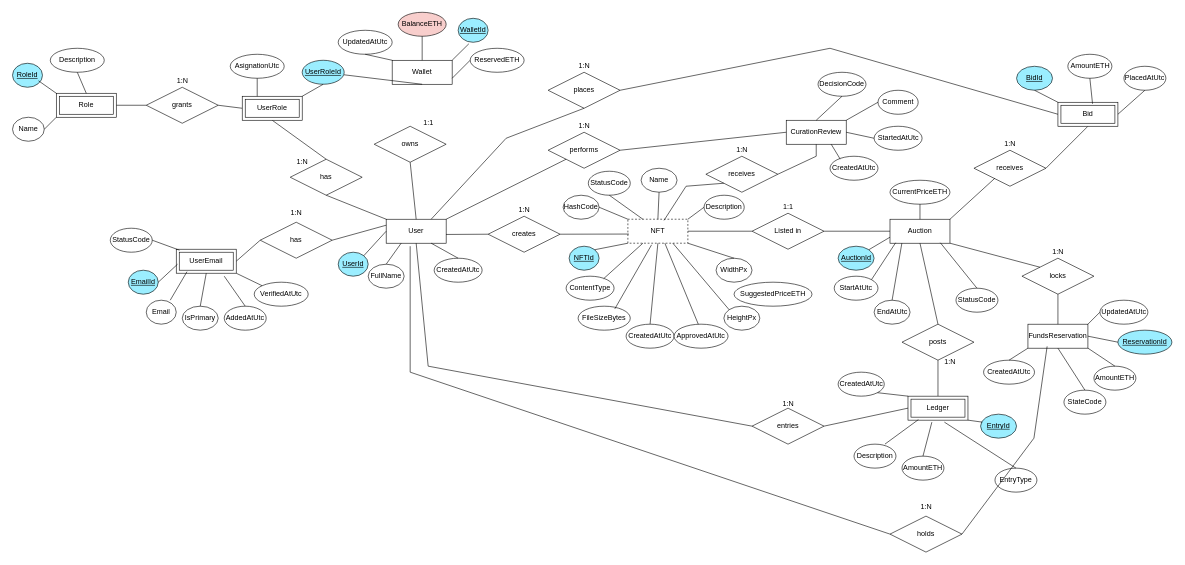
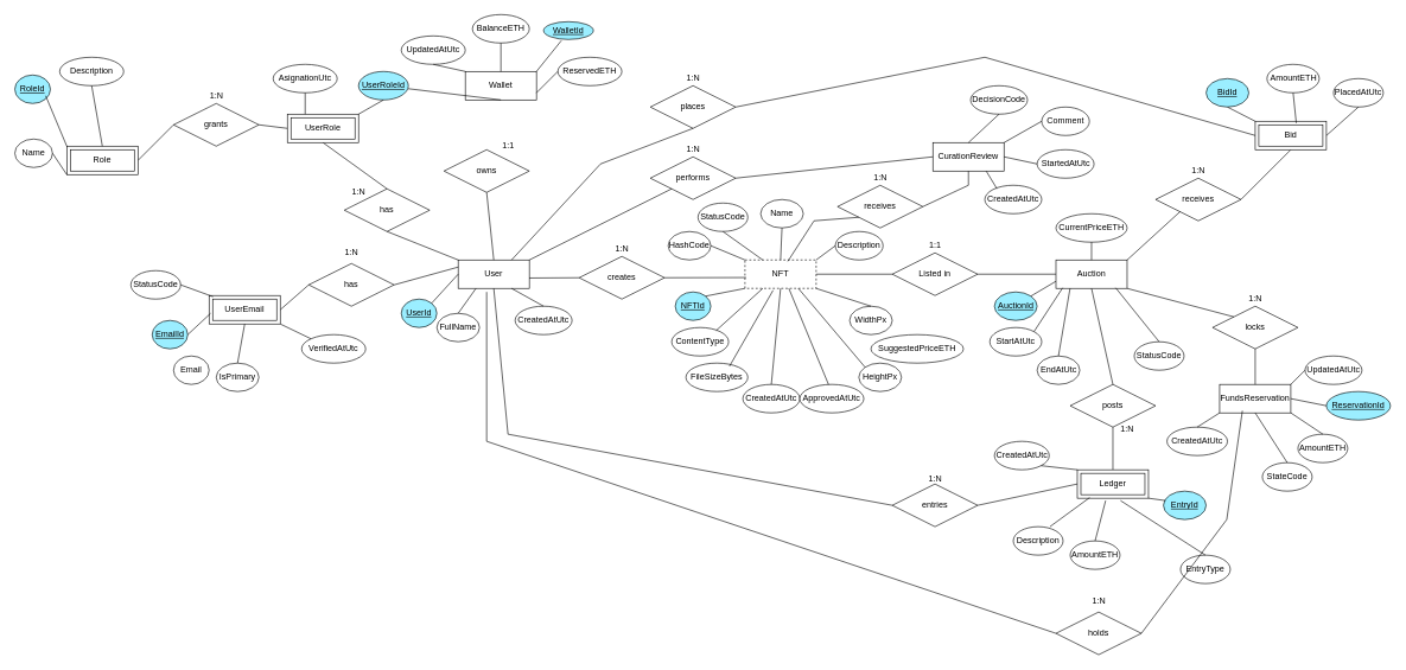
- <mxCell id="115" value="BalanceETH" style="ellipse;whiteSpace=wrap;html=1;align=center;fillColor=#f8cecc;" vertex="1" parent="1"><mxGeometry x="663" y="20" width="80" height="40" as="geometry" /></mxCell>
+ <mxCell id="115" value="BalanceETH" style="ellipse;whiteSpace=wrap;html=1;align=center;" vertex="1" parent="1"><mxGeometry x="663" y="20" width="80" height="40" as="geometry" /></mxCell>
- <mxCell id="114" value="WalletId" style="ellipse;whiteSpace=wrap;html=1;align=center;fontStyle=4;fillColor=#9BEEFF;" vertex="1" parent="1"><mxGeometry x="763" y="30" width="50" height="40" as="geometry" /></mxCell>
+ <mxCell id="114" value="WalletId" style="ellipse;whiteSpace=wrap;html=1;align=center;fontStyle=4;fillColor=#9BEEFF;" vertex="1" parent="1"><mxGeometry x="763" y="30" width="70" height="25" as="geometry" /></mxCell>
- <mxCell id="132" value="Role" style="shape=ext;margin=3;double=1;whiteSpace=wrap;html=1;align=center;" vertex="1" parent="1"><mxGeometry x="93" y="155" width="100" height="40" as="geometry" /></mxCell>
+ <mxCell id="132" value="Role" style="shape=ext;margin=3;double=1;whiteSpace=wrap;html=1;align=center;" vertex="1" parent="1"><mxGeometry x="93" y="205" width="100" height="40" as="geometry" /></mxCell>
- <mxCell id="169" value="" style="endArrow=none;html=1;rounded=0;exitX=0.179;exitY=0.937;exitDx=0;exitDy=0;entryX=0.8;entryY=0;entryDx=0;entryDy=0;exitPerimeter=0;entryPerimeter=0;" edge="1" parent="1" source="157" target="161"><mxGeometry width="50" height="50" relative="1" as="geometry"><mxPoint x="283" y="525" as="sourcePoint" /><mxPoint x="323" y="490" as="targetPoint" /></mxGeometry></mxCell>
- <mxCell id="167" value="" style="endArrow=none;html=1;rounded=0;exitX=0.8;exitY=1.125;exitDx=0;exitDy=0;entryX=0.5;entryY=0;entryDx=0;entryDy=0;exitPerimeter=0;" edge="1" parent="1" source="157" target="163"><mxGeometry width="50" height="50" relative="1" as="geometry"><mxPoint x="373" y="505" as="sourcePoint" /><mxPoint x="413" y="470" as="targetPoint" /></mxGeometry></mxCell>
- <mxCell id="163" value="AddedAtUtc" style="ellipse;whiteSpace=wrap;html=1;align=center;" vertex="1" parent="1"><mxGeometry x="373" y="510" width="70" height="40" as="geometry" /></mxCell>
